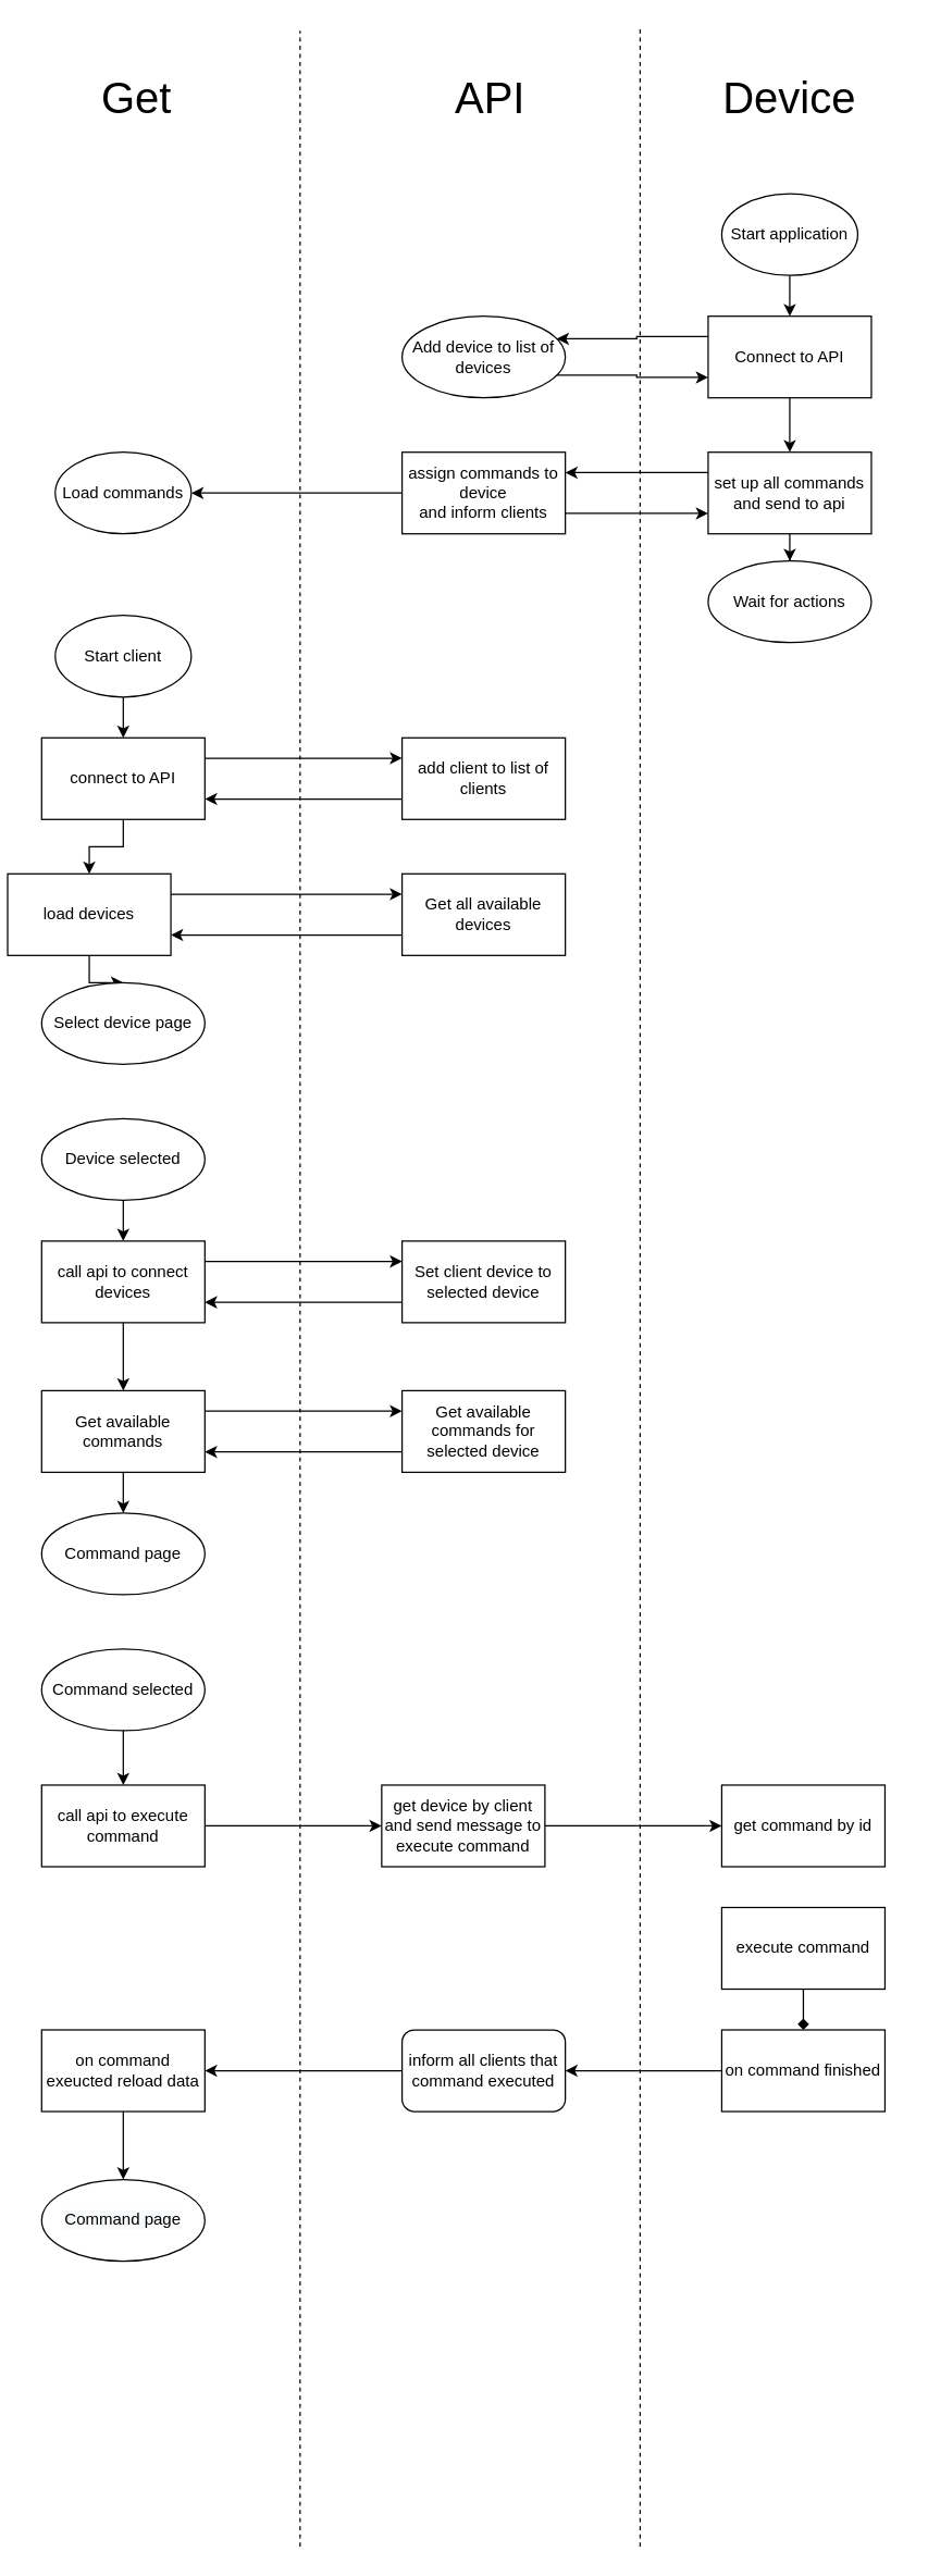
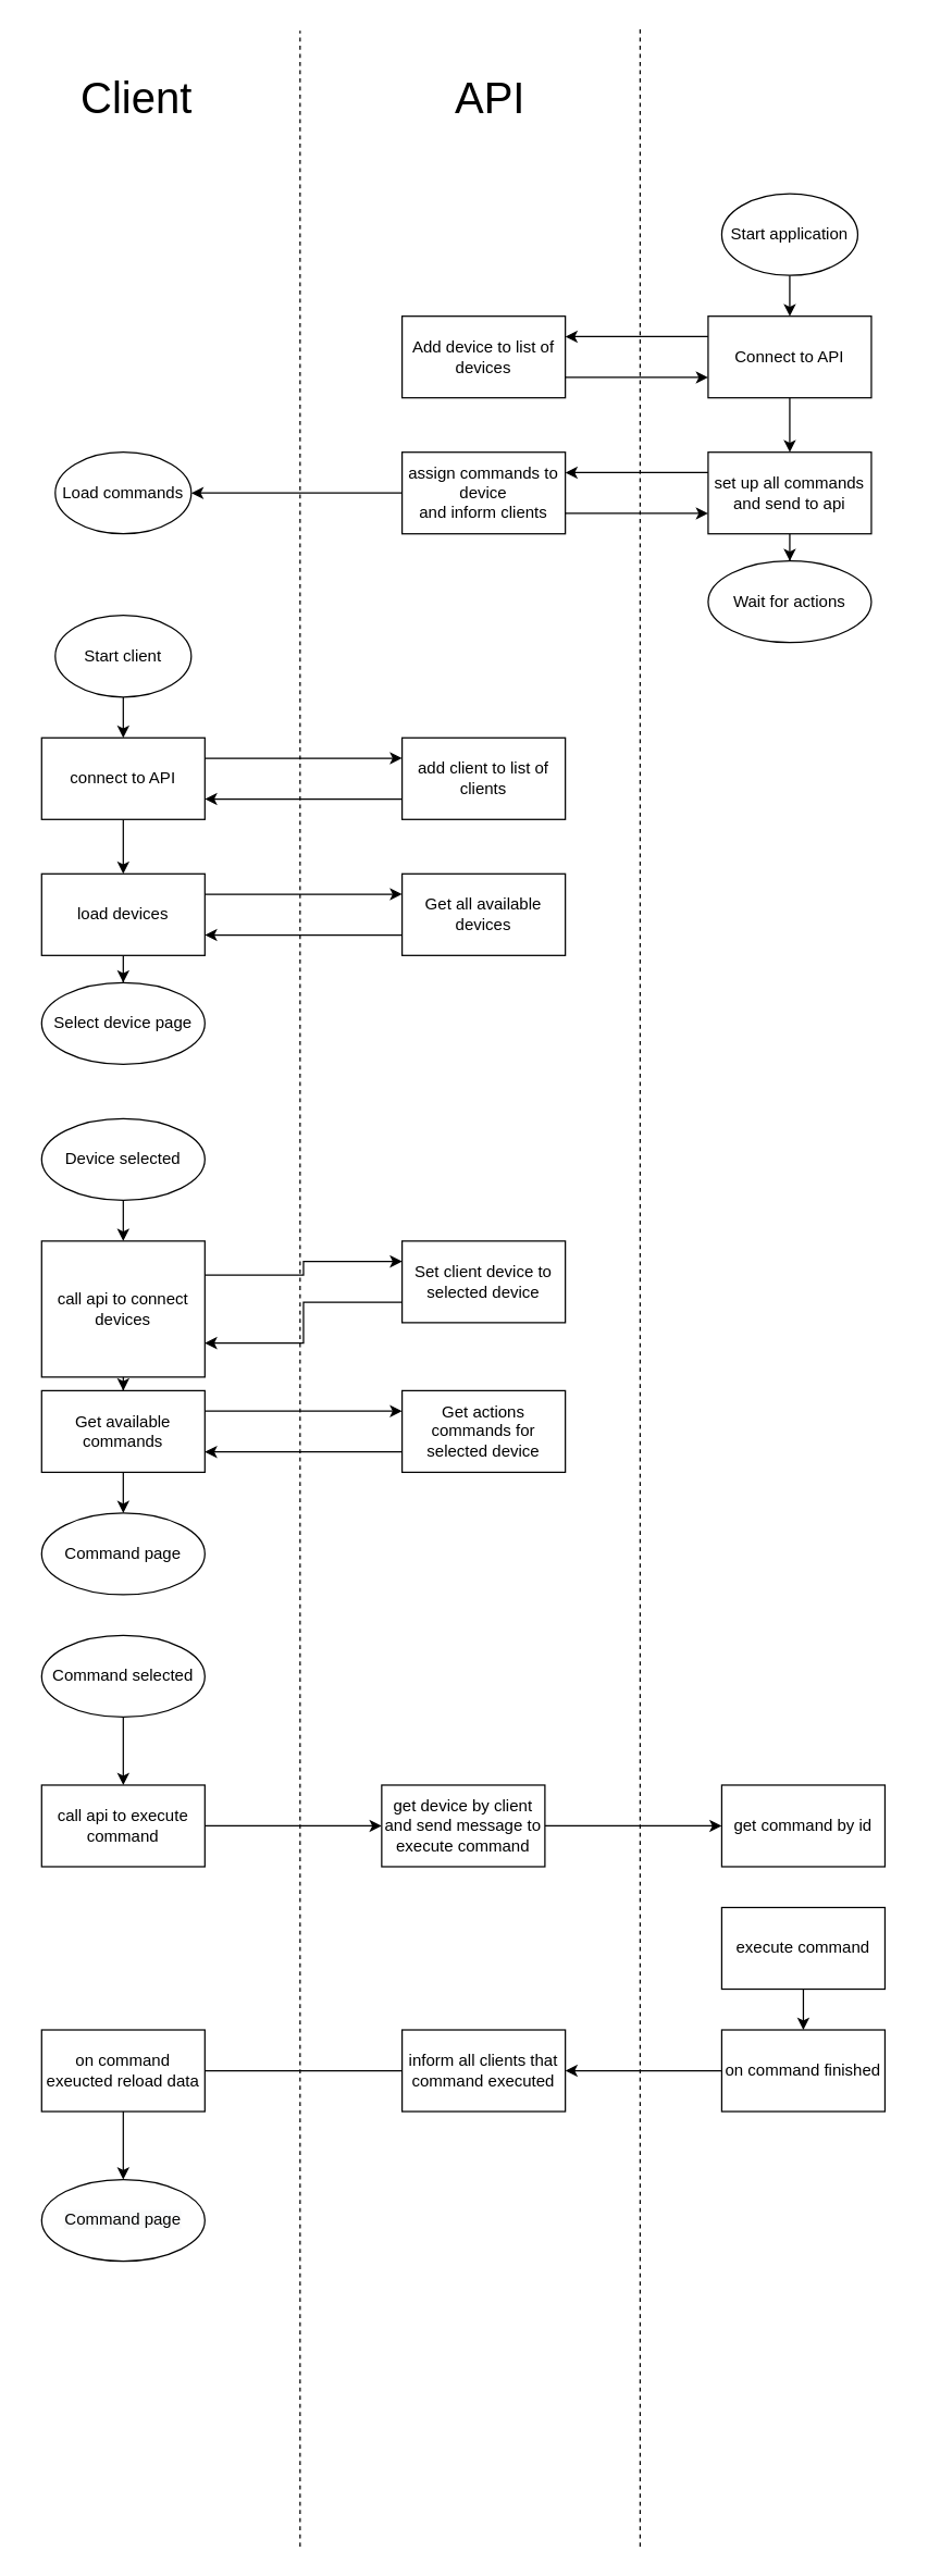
- <mxCell id="2" value="&lt;font style=&quot;font-size: 32px&quot;&gt;Get&lt;/font&gt;" style="text;html=1;strokeColor=none;fillColor=none;align=center;verticalAlign=middle;whiteSpace=wrap;rounded=0;" parent="1" vertex="1"><mxGeometry x="20" y="42" width="160" height="60" as="geometry" /></mxCell>
+ <mxCell id="2" value="&lt;font style=&quot;font-size: 32px&quot;&gt;Client&lt;/font&gt;" style="text;html=1;strokeColor=none;fillColor=none;align=center;verticalAlign=middle;whiteSpace=wrap;rounded=0;" parent="1" vertex="1"><mxGeometry x="20" y="42" width="160" height="60" as="geometry" /></mxCell>
- <mxCell id="4" value="&lt;font style=&quot;font-size: 32px&quot;&gt;Device&lt;br&gt;&lt;/font&gt;" style="text;html=1;strokeColor=none;fillColor=none;align=center;verticalAlign=middle;whiteSpace=wrap;rounded=0;" parent="1" vertex="1"><mxGeometry x="500" y="42" width="160" height="60" as="geometry" /></mxCell>
- <mxCell id="13" value="Add device to list of devices" style="ellipse;whiteSpace=wrap;html=1;" parent="1" vertex="1"><mxGeometry x="295" y="232" width="120" height="60" as="geometry" /></mxCell>
+ <mxCell id="13" value="Add device to list of devices" style="whiteSpace=wrap;html=1;" parent="1" vertex="1"><mxGeometry x="295" y="232" width="120" height="60" as="geometry" /></mxCell>
- <mxCell id="30" value="load devices" style="whiteSpace=wrap;html=1;" parent="1" vertex="1"><mxGeometry x="5" y="642" width="120" height="60" as="geometry" /></mxCell>
+ <mxCell id="30" value="load devices" style="whiteSpace=wrap;html=1;" parent="1" vertex="1"><mxGeometry x="30" y="642" width="120" height="60" as="geometry" /></mxCell>
- <mxCell id="39" value="call api to connect devices" style="whiteSpace=wrap;html=1;" parent="1" vertex="1"><mxGeometry x="30" y="912" width="120" height="60" as="geometry" /></mxCell>
+ <mxCell id="39" value="call api to connect devices" style="whiteSpace=wrap;html=1;" parent="1" vertex="1"><mxGeometry x="30" y="912" width="120" height="100" as="geometry" /></mxCell>
- <mxCell id="46" value="Get available commands for selected device" style="whiteSpace=wrap;html=1;" parent="1" vertex="1"><mxGeometry x="295" y="1022" width="120" height="60" as="geometry" /></mxCell>
+ <mxCell id="46" value="Get actions commands for selected device" style="whiteSpace=wrap;html=1;" parent="1" vertex="1"><mxGeometry x="295" y="1022" width="120" height="60" as="geometry" /></mxCell>
- <mxCell id="49" value="Command selected" style="ellipse;whiteSpace=wrap;html=1;" parent="1" vertex="1"><mxGeometry x="30" y="1212" width="120" height="60" as="geometry" /></mxCell>
+ <mxCell id="49" value="Command selected" style="ellipse;whiteSpace=wrap;html=1;" parent="1" vertex="1"><mxGeometry x="30" y="1202" width="120" height="60" as="geometry" /></mxCell>
- <mxCell id="55" value="" style="edgeStyle=orthogonalEdgeStyle;rounded=0;orthogonalLoop=1;jettySize=auto;html=1;endSize=6;targetPerimeterSpacing=0;endArrow=diamond;" parent="1" source="56" target="58" edge="1"><mxGeometry relative="1" as="geometry" /></mxCell>
+ <mxCell id="55" value="" style="edgeStyle=orthogonalEdgeStyle;rounded=0;orthogonalLoop=1;jettySize=auto;html=1;endSize=6;targetPerimeterSpacing=0;" parent="1" source="56" target="58" edge="1"><mxGeometry relative="1" as="geometry" /></mxCell>
- <mxCell id="59" value="" style="edgeStyle=orthogonalEdgeStyle;rounded=0;orthogonalLoop=1;jettySize=auto;html=1;endSize=6;targetPerimeterSpacing=0;" parent="1" source="60" target="62" edge="1"><mxGeometry relative="1" as="geometry" /></mxCell>
+ <mxCell id="59" value="" style="edgeStyle=orthogonalEdgeStyle;rounded=0;orthogonalLoop=1;jettySize=auto;html=1;endSize=6;targetPerimeterSpacing=0;endArrow=none;" parent="1" source="60" target="62" edge="1"><mxGeometry relative="1" as="geometry" /></mxCell>
- <mxCell id="60" value="inform all clients that command executed" style="whiteSpace=wrap;html=1;rounded=1;" parent="1" vertex="1"><mxGeometry x="295" y="1492" width="120" height="60" as="geometry" /></mxCell>
+ <mxCell id="60" value="inform all clients that command executed" style="whiteSpace=wrap;html=1;" parent="1" vertex="1"><mxGeometry x="295" y="1492" width="120" height="60" as="geometry" /></mxCell>
